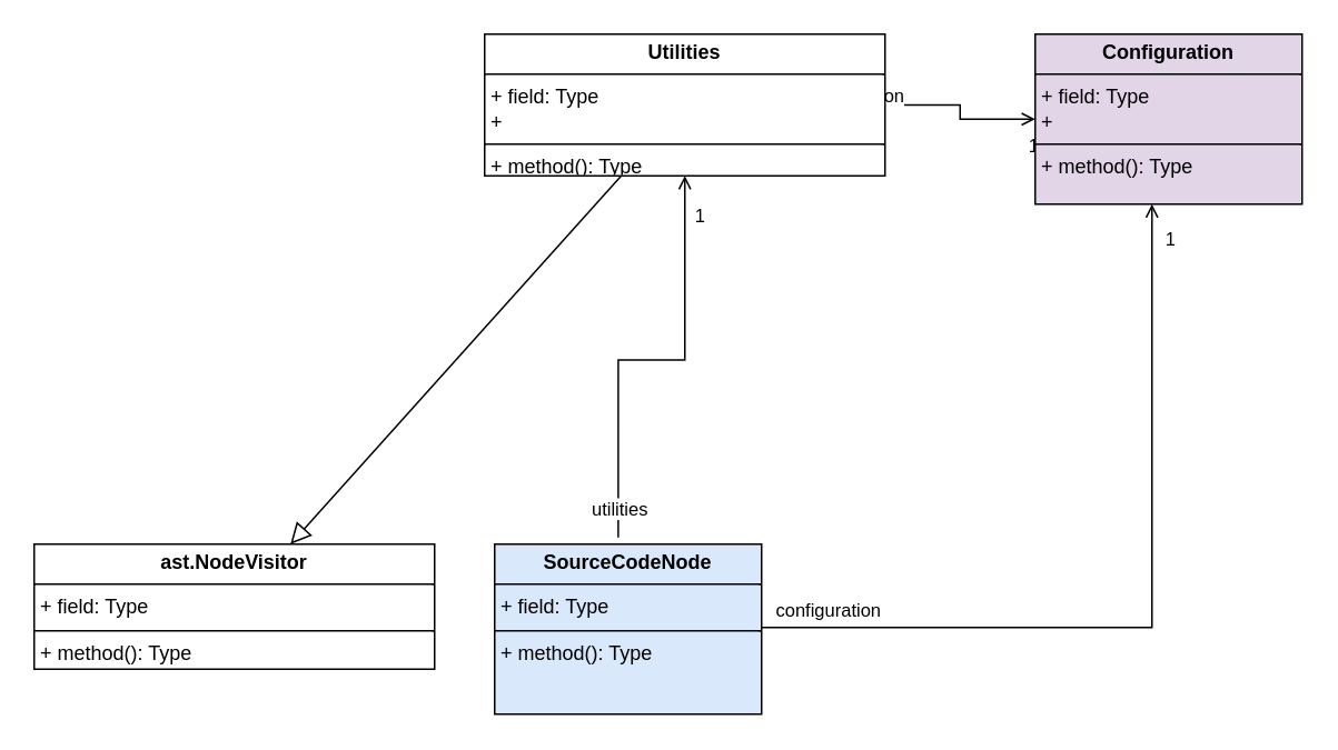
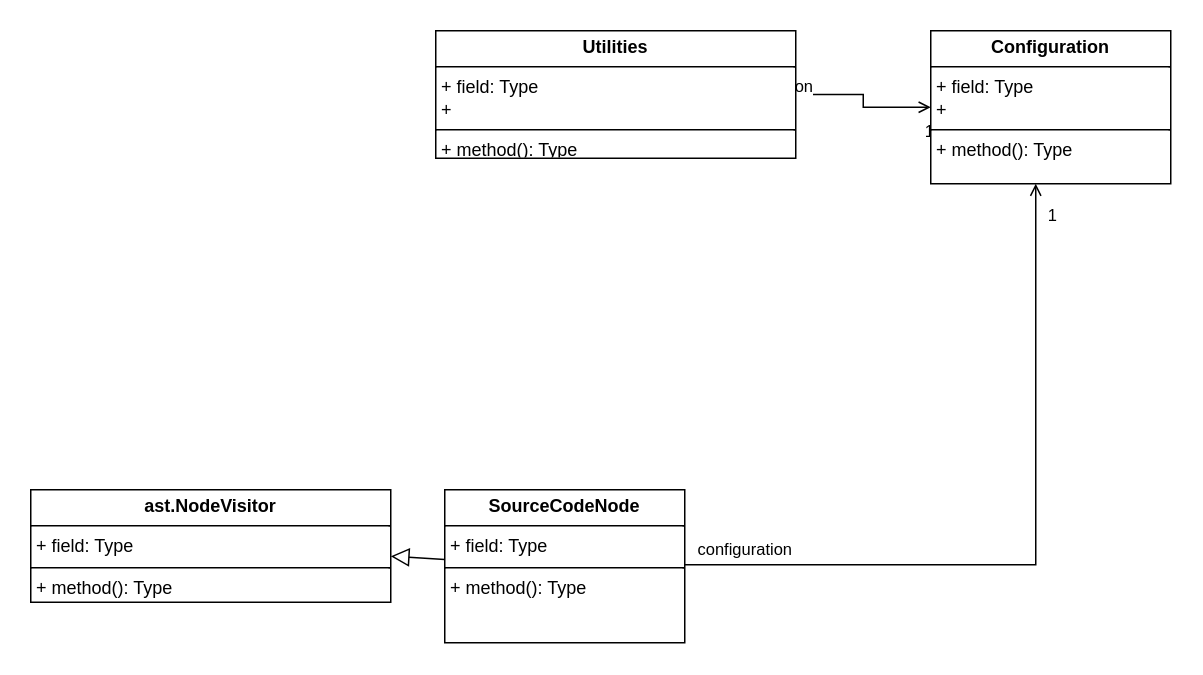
- <mxCell id="15" value="&lt;p style=&quot;margin:0px;margin-top:4px;text-align:center;&quot;&gt;&lt;b&gt;Configuration&lt;/b&gt;&lt;/p&gt;&lt;hr size=&quot;1&quot; style=&quot;border-style:solid;&quot;&gt;&lt;p style=&quot;margin:0px;margin-left:4px;&quot;&gt;+ field: Type&lt;/p&gt;&lt;p style=&quot;margin:0px;margin-left:4px;&quot;&gt;+&amp;nbsp;&lt;/p&gt;&lt;hr size=&quot;1&quot; style=&quot;border-style:solid;&quot;&gt;&lt;p style=&quot;margin:0px;margin-left:4px;&quot;&gt;+ method(): Type&lt;/p&gt;" style="verticalAlign=top;align=left;overflow=fill;html=1;whiteSpace=wrap;fillColor=#e1d5e7;" vertex="1" parent="1"><mxGeometry x="620" y="20" width="160" height="102" as="geometry" /></mxCell>
+ <mxCell id="15" value="&lt;p style=&quot;margin:0px;margin-top:4px;text-align:center;&quot;&gt;&lt;b&gt;Configuration&lt;/b&gt;&lt;/p&gt;&lt;hr size=&quot;1&quot; style=&quot;border-style:solid;&quot;&gt;&lt;p style=&quot;margin:0px;margin-left:4px;&quot;&gt;+ field: Type&lt;/p&gt;&lt;p style=&quot;margin:0px;margin-left:4px;&quot;&gt;+&amp;nbsp;&lt;/p&gt;&lt;hr size=&quot;1&quot; style=&quot;border-style:solid;&quot;&gt;&lt;p style=&quot;margin:0px;margin-left:4px;&quot;&gt;+ method(): Type&lt;/p&gt;" style="verticalAlign=top;align=left;overflow=fill;html=1;whiteSpace=wrap;" vertex="1" parent="1"><mxGeometry x="620" y="20" width="160" height="102" as="geometry" /></mxCell>
- <mxCell id="2" value="" style="rounded=0;orthogonalLoop=1;jettySize=auto;html=1;endArrow=none;endFill=0;startArrow=block;startFill=0;endSize=6;startSize=10;" edge="1" parent="1" source="3" target="14"><mxGeometry relative="1" as="geometry" /></mxCell>
+ <mxCell id="2" value="" style="rounded=0;orthogonalLoop=1;jettySize=auto;html=1;endArrow=none;endFill=0;startArrow=block;startFill=0;endSize=6;startSize=10;" edge="1" parent="1" source="3" target="10"><mxGeometry relative="1" as="geometry" /></mxCell>
- <mxCell id="7" style="edgeStyle=orthogonalEdgeStyle;rounded=0;orthogonalLoop=1;jettySize=auto;html=1;entryX=0.5;entryY=1;entryDx=0;entryDy=0;exitX=0.463;exitY=-0.039;exitDx=0;exitDy=0;exitPerimeter=0;endArrow=open;endFill=0;" edge="1" parent="1" source="10" target="14"><mxGeometry relative="1" as="geometry"><mxPoint x="590" y="146" as="targetPoint" /><mxPoint x="364" y="406" as="sourcePoint" /></mxGeometry></mxCell>
- <mxCell id="8" value="utilities" style="edgeLabel;html=1;align=center;verticalAlign=middle;resizable=0;points=[];" vertex="1" connectable="0" parent="7"><mxGeometry x="-0.863" relative="1" as="geometry"><mxPoint as="offset" /></mxGeometry></mxCell>
- <mxCell id="9" value="1" style="edgeLabel;html=1;align=center;verticalAlign=middle;resizable=0;points=[];" vertex="1" connectable="0" parent="7"><mxGeometry x="0.847" y="-1" relative="1" as="geometry"><mxPoint x="7" y="4" as="offset" /></mxGeometry></mxCell>
- <mxCell id="10" value="&lt;p style=&quot;margin:0px;margin-top:4px;text-align:center;&quot;&gt;&lt;b&gt;SourceCodeNode&lt;/b&gt;&lt;/p&gt;&lt;hr size=&quot;1&quot; style=&quot;border-style:solid;&quot;&gt;&lt;p style=&quot;margin:0px;margin-left:4px;&quot;&gt;+ field: Type&lt;/p&gt;&lt;hr size=&quot;1&quot; style=&quot;border-style:solid;&quot;&gt;&lt;p style=&quot;margin:0px;margin-left:4px;&quot;&gt;+ method(): Type&lt;/p&gt;" style="verticalAlign=top;align=left;overflow=fill;html=1;whiteSpace=wrap;fillColor=#dae8fc;" vertex="1" parent="1"><mxGeometry x="296" y="326" width="160" height="102" as="geometry" /></mxCell>
+ <mxCell id="10" value="&lt;p style=&quot;margin:0px;margin-top:4px;text-align:center;&quot;&gt;&lt;b&gt;SourceCodeNode&lt;/b&gt;&lt;/p&gt;&lt;hr size=&quot;1&quot; style=&quot;border-style:solid;&quot;&gt;&lt;p style=&quot;margin:0px;margin-left:4px;&quot;&gt;+ field: Type&lt;/p&gt;&lt;hr size=&quot;1&quot; style=&quot;border-style:solid;&quot;&gt;&lt;p style=&quot;margin:0px;margin-left:4px;&quot;&gt;+ method(): Type&lt;/p&gt;" style="verticalAlign=top;align=left;overflow=fill;html=1;whiteSpace=wrap;" vertex="1" parent="1"><mxGeometry x="296" y="326" width="160" height="102" as="geometry" /></mxCell>
